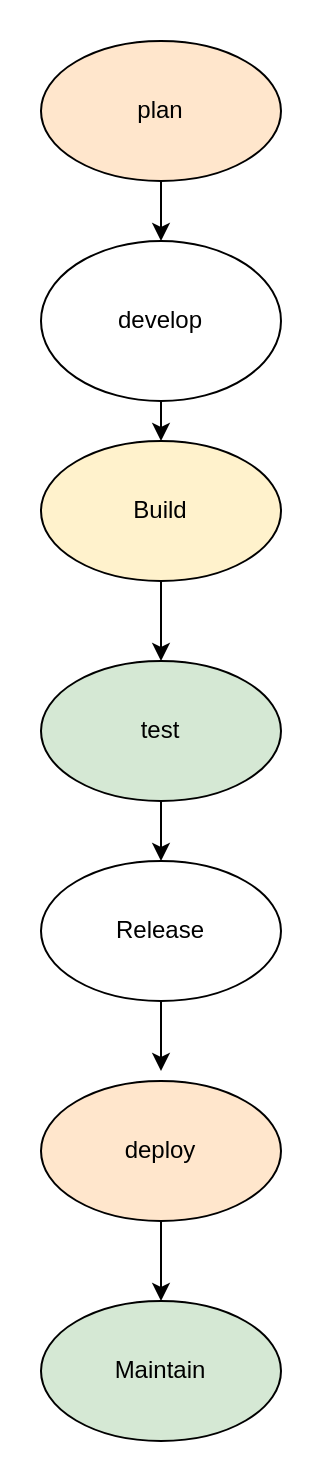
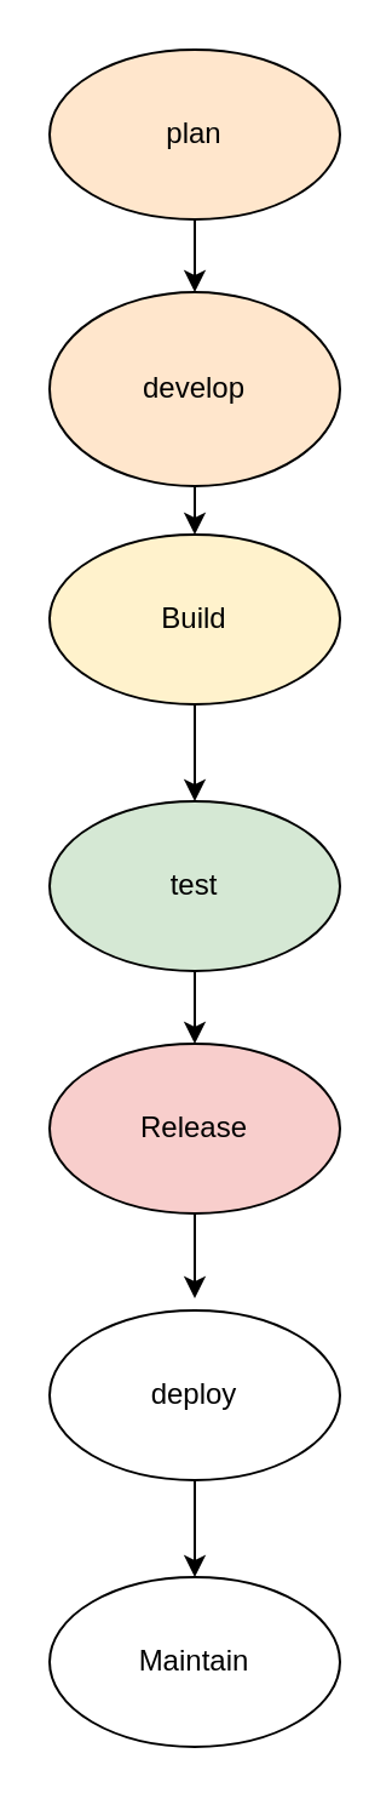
- <mxCell id="5" value="develop" style="ellipse;whiteSpace=wrap;html=1;" vertex="1" parent="1"><mxGeometry x="20" y="120" width="120" height="80" as="geometry" /></mxCell>
+ <mxCell id="5" value="develop" style="ellipse;whiteSpace=wrap;html=1;fillColor=#ffe6cc;" vertex="1" parent="1"><mxGeometry x="20" y="120" width="120" height="80" as="geometry" /></mxCell>
- <mxCell id="11" value="Release" style="ellipse;whiteSpace=wrap;html=1;" vertex="1" parent="1"><mxGeometry x="20" y="430" width="120" height="70" as="geometry" /></mxCell>
+ <mxCell id="11" value="Release" style="ellipse;whiteSpace=wrap;html=1;fillColor=#f8cecc;" vertex="1" parent="1"><mxGeometry x="20" y="430" width="120" height="70" as="geometry" /></mxCell>
- <mxCell id="14" value="deploy" style="ellipse;whiteSpace=wrap;html=1;fillColor=#ffe6cc;" vertex="1" parent="1"><mxGeometry x="20" y="540" width="120" height="70" as="geometry" /></mxCell>
+ <mxCell id="14" value="deploy" style="ellipse;whiteSpace=wrap;html=1;" vertex="1" parent="1"><mxGeometry x="20" y="540" width="120" height="70" as="geometry" /></mxCell>
- <mxCell id="15" value="Maintain" style="ellipse;whiteSpace=wrap;html=1;fillColor=#d5e8d4;" vertex="1" parent="1"><mxGeometry x="20" y="650" width="120" height="70" as="geometry" /></mxCell>
+ <mxCell id="15" value="Maintain" style="ellipse;whiteSpace=wrap;html=1;" vertex="1" parent="1"><mxGeometry x="20" y="650" width="120" height="70" as="geometry" /></mxCell>
